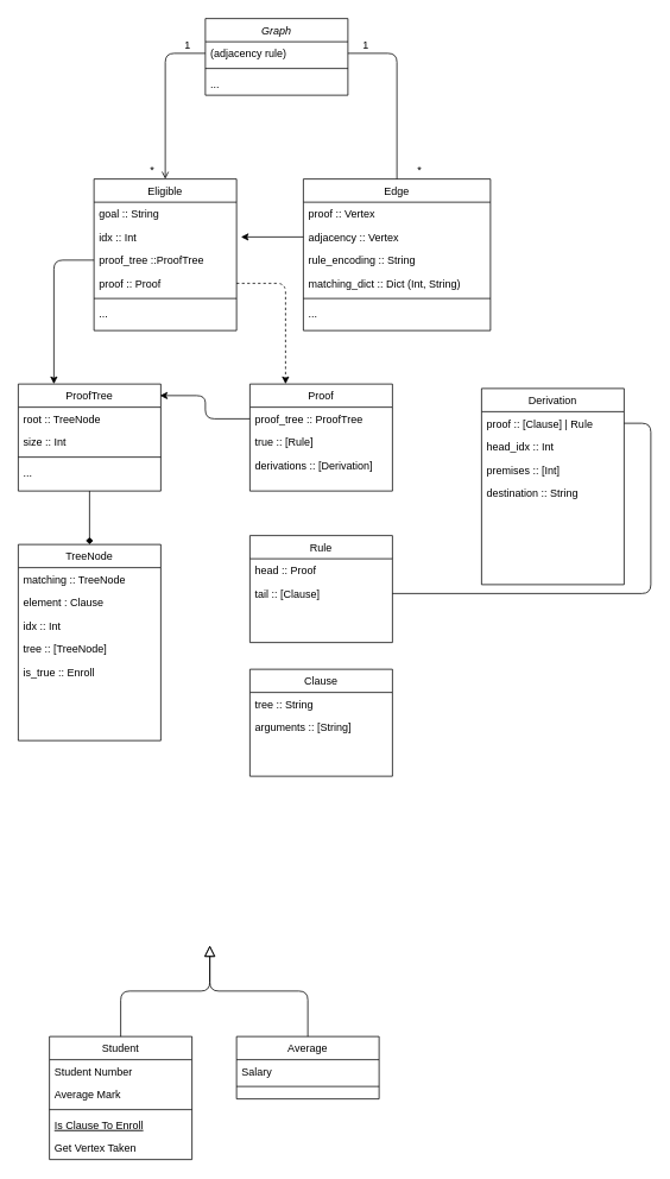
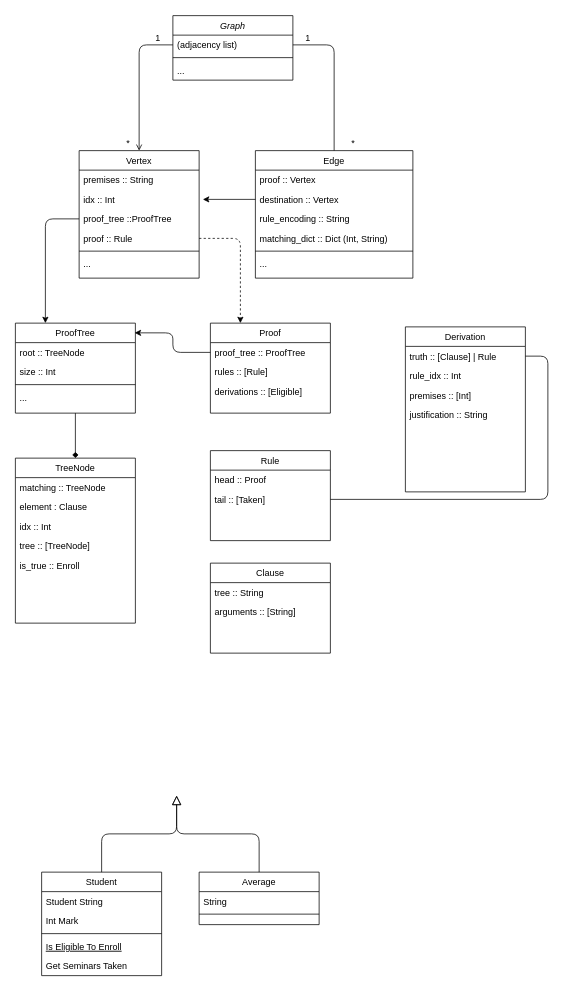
- <mxCell id="3" value="(adjacency rule)" style="text;align=left;verticalAlign=top;spacingLeft=4;spacingRight=4;overflow=hidden;rotatable=0;points=[[0,0.5],[1,0.5]];portConstraint=eastwest;" parent="2" vertex="1"><mxGeometry y="26" width="160" height="26" as="geometry" /></mxCell>
+ <mxCell id="3" value="(adjacency list)" style="text;align=left;verticalAlign=top;spacingLeft=4;spacingRight=4;overflow=hidden;rotatable=0;points=[[0,0.5],[1,0.5]];portConstraint=eastwest;" parent="2" vertex="1"><mxGeometry y="26" width="160" height="26" as="geometry" /></mxCell>
- <mxCell id="17" value="Eligible" style="swimlane;fontStyle=0;align=center;verticalAlign=top;childLayout=stackLayout;horizontal=1;startSize=26;horizontalStack=0;resizeParent=1;resizeLast=0;collapsible=1;marginBottom=0;shadow=0;strokeWidth=1;" parent="1" vertex="1"><mxGeometry x="105" y="200" width="160" height="170" as="geometry"><mxRectangle x="550" y="140" width="160" height="26" as="alternateBounds" /></mxGeometry></mxCell>
+ <mxCell id="17" value="Vertex" style="swimlane;fontStyle=0;align=center;verticalAlign=top;childLayout=stackLayout;horizontal=1;startSize=26;horizontalStack=0;resizeParent=1;resizeLast=0;collapsible=1;marginBottom=0;shadow=0;strokeWidth=1;" parent="1" vertex="1"><mxGeometry x="105" y="200" width="160" height="170" as="geometry"><mxRectangle x="550" y="140" width="160" height="26" as="alternateBounds" /></mxGeometry></mxCell>
- <mxCell id="18" value="goal :: String" style="text;align=left;verticalAlign=top;spacingLeft=4;spacingRight=4;overflow=hidden;rotatable=0;points=[[0,0.5],[1,0.5]];portConstraint=eastwest;" parent="17" vertex="1"><mxGeometry y="26" width="160" height="26" as="geometry" /></mxCell>
+ <mxCell id="18" value="premises :: String" style="text;align=left;verticalAlign=top;spacingLeft=4;spacingRight=4;overflow=hidden;rotatable=0;points=[[0,0.5],[1,0.5]];portConstraint=eastwest;" parent="17" vertex="1"><mxGeometry y="26" width="160" height="26" as="geometry" /></mxCell>
- <mxCell id="26" value="adjacency :: Vertex" style="text;align=left;verticalAlign=top;spacingLeft=4;spacingRight=4;overflow=hidden;rotatable=0;points=[[0,0.5],[1,0.5]];portConstraint=eastwest;shadow=0;html=0;" parent="24" vertex="1"><mxGeometry y="52" width="210" height="26" as="geometry" /></mxCell>
+ <mxCell id="26" value="destination :: Vertex" style="text;align=left;verticalAlign=top;spacingLeft=4;spacingRight=4;overflow=hidden;rotatable=0;points=[[0,0.5],[1,0.5]];portConstraint=eastwest;shadow=0;html=0;" parent="24" vertex="1"><mxGeometry y="52" width="210" height="26" as="geometry" /></mxCell>
- <mxCell id="21" value="proof :: Proof" style="text;align=left;verticalAlign=top;spacingLeft=4;spacingRight=4;overflow=hidden;rotatable=0;points=[[0,0.5],[1,0.5]];portConstraint=eastwest;shadow=0;html=0;" parent="17" vertex="1"><mxGeometry y="104" width="160" height="26" as="geometry" /></mxCell>
+ <mxCell id="21" value="proof :: Rule" style="text;align=left;verticalAlign=top;spacingLeft=4;spacingRight=4;overflow=hidden;rotatable=0;points=[[0,0.5],[1,0.5]];portConstraint=eastwest;shadow=0;html=0;" parent="17" vertex="1"><mxGeometry y="104" width="160" height="26" as="geometry" /></mxCell>
- <mxCell id="54" value="proof :: [Clause] | Rule" style="text;align=left;verticalAlign=top;spacingLeft=4;spacingRight=4;overflow=hidden;rotatable=0;points=[[0,0.5],[1,0.5]];portConstraint=eastwest;" vertex="1" parent="53"><mxGeometry y="26" width="160" height="26" as="geometry" /></mxCell>
+ <mxCell id="54" value="truth :: [Clause] | Rule" style="text;align=left;verticalAlign=top;spacingLeft=4;spacingRight=4;overflow=hidden;rotatable=0;points=[[0,0.5],[1,0.5]];portConstraint=eastwest;" vertex="1" parent="53"><mxGeometry y="26" width="160" height="26" as="geometry" /></mxCell>
- <mxCell id="51" value="true :: [Rule]" style="text;align=left;verticalAlign=top;spacingLeft=4;spacingRight=4;overflow=hidden;rotatable=0;points=[[0,0.5],[1,0.5]];portConstraint=eastwest;shadow=0;html=0;" vertex="1" parent="49"><mxGeometry y="52" width="160" height="26" as="geometry" /></mxCell>
+ <mxCell id="51" value="rules :: [Rule]" style="text;align=left;verticalAlign=top;spacingLeft=4;spacingRight=4;overflow=hidden;rotatable=0;points=[[0,0.5],[1,0.5]];portConstraint=eastwest;shadow=0;html=0;" vertex="1" parent="49"><mxGeometry y="52" width="160" height="26" as="geometry" /></mxCell>
- <mxCell id="55" value="head_idx :: Int" style="text;align=left;verticalAlign=top;spacingLeft=4;spacingRight=4;overflow=hidden;rotatable=0;points=[[0,0.5],[1,0.5]];portConstraint=eastwest;shadow=0;html=0;" vertex="1" parent="53"><mxGeometry y="52" width="160" height="26" as="geometry" /></mxCell>
+ <mxCell id="55" value="rule_idx :: Int" style="text;align=left;verticalAlign=top;spacingLeft=4;spacingRight=4;overflow=hidden;rotatable=0;points=[[0,0.5],[1,0.5]];portConstraint=eastwest;shadow=0;html=0;" vertex="1" parent="53"><mxGeometry y="52" width="160" height="26" as="geometry" /></mxCell>
- <mxCell id="52" value="derivations :: [Derivation]" style="text;align=left;verticalAlign=top;spacingLeft=4;spacingRight=4;overflow=hidden;rotatable=0;points=[[0,0.5],[1,0.5]];portConstraint=eastwest;" vertex="1" parent="49"><mxGeometry y="78" width="160" height="22" as="geometry" /></mxCell>
+ <mxCell id="52" value="derivations :: [Eligible]" style="text;align=left;verticalAlign=top;spacingLeft=4;spacingRight=4;overflow=hidden;rotatable=0;points=[[0,0.5],[1,0.5]];portConstraint=eastwest;" vertex="1" parent="49"><mxGeometry y="78" width="160" height="22" as="geometry" /></mxCell>
- <mxCell id="57" value="destination :: String" style="text;align=left;verticalAlign=top;spacingLeft=4;spacingRight=4;overflow=hidden;rotatable=0;points=[[0,0.5],[1,0.5]];portConstraint=eastwest;shadow=0;html=0;" vertex="1" parent="53"><mxGeometry y="104" width="160" height="26" as="geometry" /></mxCell>
+ <mxCell id="57" value="justification :: String" style="text;align=left;verticalAlign=top;spacingLeft=4;spacingRight=4;overflow=hidden;rotatable=0;points=[[0,0.5],[1,0.5]];portConstraint=eastwest;shadow=0;html=0;" vertex="1" parent="53"><mxGeometry y="104" width="160" height="26" as="geometry" /></mxCell>
- <mxCell id="60" value="tail :: [Clause]" style="text;align=left;verticalAlign=top;spacingLeft=4;spacingRight=4;overflow=hidden;rotatable=0;points=[[0,0.5],[1,0.5]];portConstraint=eastwest;shadow=0;html=0;" vertex="1" parent="58"><mxGeometry y="52" width="160" height="26" as="geometry" /></mxCell>
+ <mxCell id="60" value="tail :: [Taken]" style="text;align=left;verticalAlign=top;spacingLeft=4;spacingRight=4;overflow=hidden;rotatable=0;points=[[0,0.5],[1,0.5]];portConstraint=eastwest;shadow=0;html=0;" vertex="1" parent="58"><mxGeometry y="52" width="160" height="26" as="geometry" /></mxCell>
- <mxCell id="7" value="Student Number" style="text;align=left;verticalAlign=top;spacingLeft=4;spacingRight=4;overflow=hidden;rotatable=0;points=[[0,0.5],[1,0.5]];portConstraint=eastwest;" parent="6" vertex="1"><mxGeometry y="26" width="160" height="26" as="geometry" /></mxCell>
+ <mxCell id="7" value="Student String" style="text;align=left;verticalAlign=top;spacingLeft=4;spacingRight=4;overflow=hidden;rotatable=0;points=[[0,0.5],[1,0.5]];portConstraint=eastwest;" parent="6" vertex="1"><mxGeometry y="26" width="160" height="26" as="geometry" /></mxCell>
- <mxCell id="14" value="Salary" style="text;align=left;verticalAlign=top;spacingLeft=4;spacingRight=4;overflow=hidden;rotatable=0;points=[[0,0.5],[1,0.5]];portConstraint=eastwest;" parent="13" vertex="1"><mxGeometry y="26" width="160" height="26" as="geometry" /></mxCell>
+ <mxCell id="14" value="String" style="text;align=left;verticalAlign=top;spacingLeft=4;spacingRight=4;overflow=hidden;rotatable=0;points=[[0,0.5],[1,0.5]];portConstraint=eastwest;" parent="13" vertex="1"><mxGeometry y="26" width="160" height="26" as="geometry" /></mxCell>
- <mxCell id="8" value="Average Mark" style="text;align=left;verticalAlign=top;spacingLeft=4;spacingRight=4;overflow=hidden;rotatable=0;points=[[0,0.5],[1,0.5]];portConstraint=eastwest;shadow=0;html=0;" parent="6" vertex="1"><mxGeometry y="52" width="160" height="26" as="geometry" /></mxCell>
+ <mxCell id="8" value="Int Mark" style="text;align=left;verticalAlign=top;spacingLeft=4;spacingRight=4;overflow=hidden;rotatable=0;points=[[0,0.5],[1,0.5]];portConstraint=eastwest;shadow=0;html=0;" parent="6" vertex="1"><mxGeometry y="52" width="160" height="26" as="geometry" /></mxCell>
- <mxCell id="10" value="Is Clause To Enroll" style="text;align=left;verticalAlign=top;spacingLeft=4;spacingRight=4;overflow=hidden;rotatable=0;points=[[0,0.5],[1,0.5]];portConstraint=eastwest;fontStyle=4;" parent="6" vertex="1"><mxGeometry y="86" width="160" height="26" as="geometry" /></mxCell>
+ <mxCell id="10" value="Is Eligible To Enroll" style="text;align=left;verticalAlign=top;spacingLeft=4;spacingRight=4;overflow=hidden;rotatable=0;points=[[0,0.5],[1,0.5]];portConstraint=eastwest;fontStyle=4;" parent="6" vertex="1"><mxGeometry y="86" width="160" height="26" as="geometry" /></mxCell>
- <mxCell id="11" value="Get Vertex Taken" style="text;align=left;verticalAlign=top;spacingLeft=4;spacingRight=4;overflow=hidden;rotatable=0;points=[[0,0.5],[1,0.5]];portConstraint=eastwest;" parent="6" vertex="1"><mxGeometry y="112" width="160" height="26" as="geometry" /></mxCell>
+ <mxCell id="11" value="Get Seminars Taken" style="text;align=left;verticalAlign=top;spacingLeft=4;spacingRight=4;overflow=hidden;rotatable=0;points=[[0,0.5],[1,0.5]];portConstraint=eastwest;" parent="6" vertex="1"><mxGeometry y="112" width="160" height="26" as="geometry" /></mxCell>
